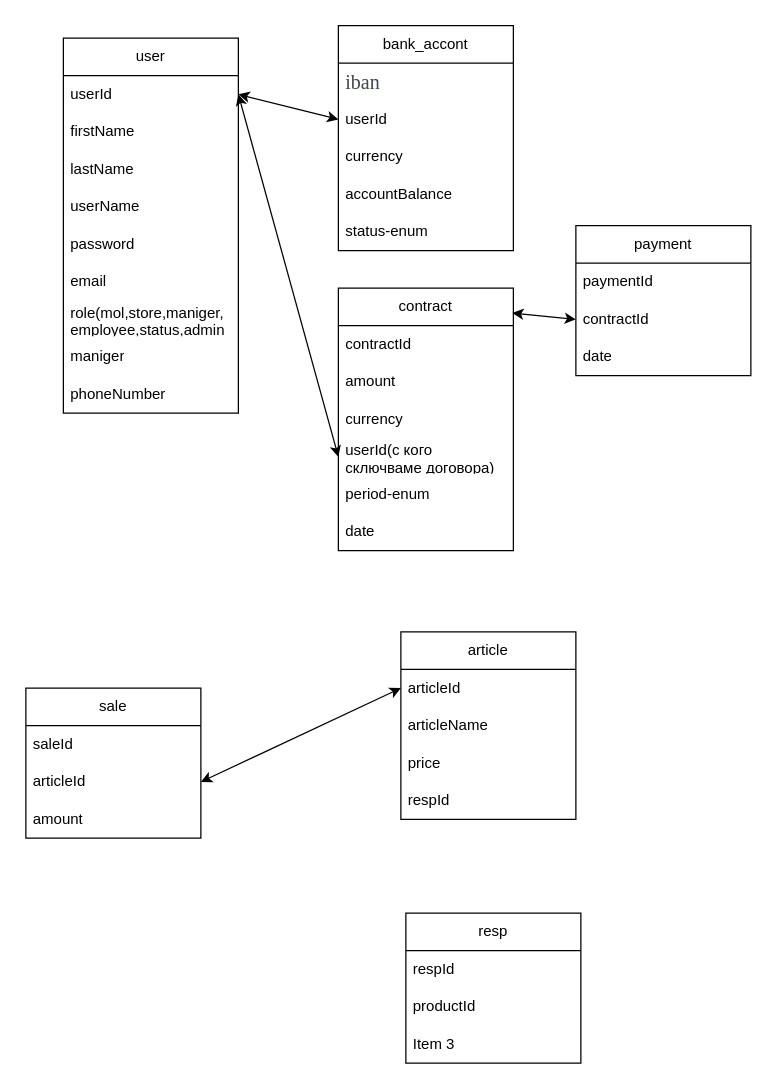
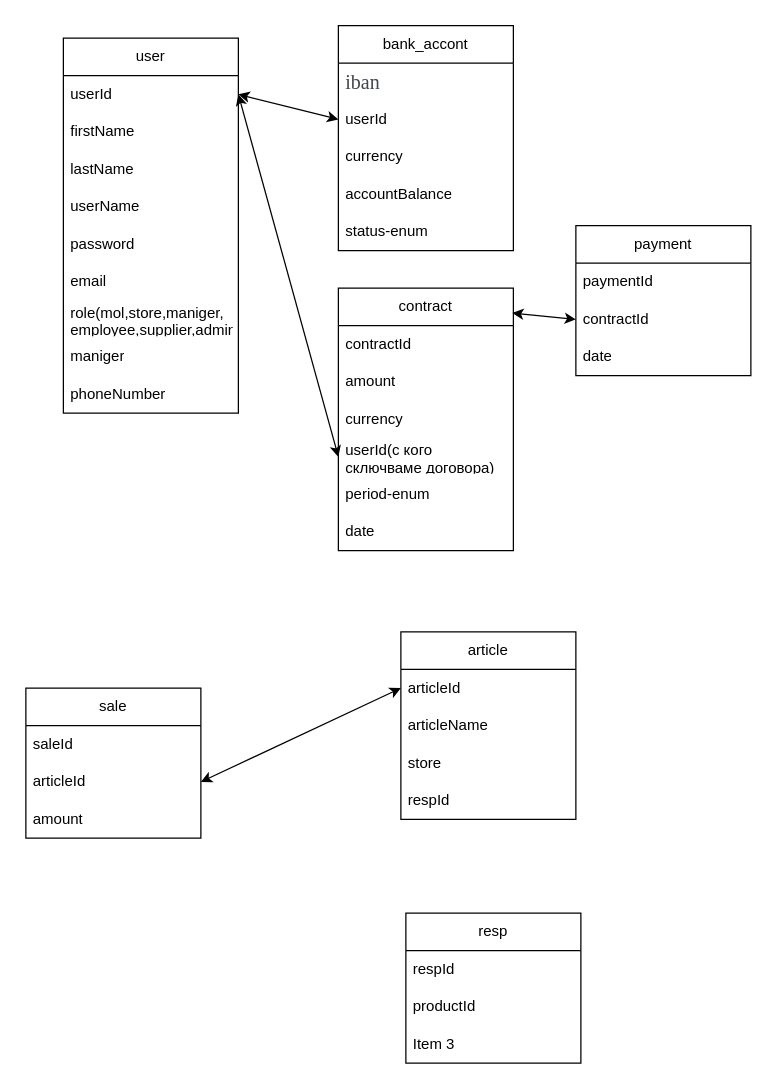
- <mxCell id="9" value="role(mol,store,maniger,&lt;div&gt;employee,status,admin&lt;/div&gt;" style="text;strokeColor=none;fillColor=none;align=left;verticalAlign=middle;spacingLeft=4;spacingRight=4;overflow=hidden;points=[[0,0.5],[1,0.5]];portConstraint=eastwest;rotatable=0;whiteSpace=wrap;html=1;" parent="2" vertex="1"><mxGeometry y="210" width="140" height="30" as="geometry" /></mxCell>
+ <mxCell id="9" value="role(mol,store,maniger,&lt;div&gt;employee,supplier,admin&lt;/div&gt;" style="text;strokeColor=none;fillColor=none;align=left;verticalAlign=middle;spacingLeft=4;spacingRight=4;overflow=hidden;points=[[0,0.5],[1,0.5]];portConstraint=eastwest;rotatable=0;whiteSpace=wrap;html=1;" parent="2" vertex="1"><mxGeometry y="210" width="140" height="30" as="geometry" /></mxCell>
- <mxCell id="39" value="price" style="text;strokeColor=none;fillColor=none;align=left;verticalAlign=middle;spacingLeft=4;spacingRight=4;overflow=hidden;points=[[0,0.5],[1,0.5]];portConstraint=eastwest;rotatable=0;whiteSpace=wrap;html=1;" parent="36" vertex="1"><mxGeometry y="90" width="140" height="30" as="geometry" /></mxCell>
+ <mxCell id="39" value="store" style="text;strokeColor=none;fillColor=none;align=left;verticalAlign=middle;spacingLeft=4;spacingRight=4;overflow=hidden;points=[[0,0.5],[1,0.5]];portConstraint=eastwest;rotatable=0;whiteSpace=wrap;html=1;" parent="36" vertex="1"><mxGeometry y="90" width="140" height="30" as="geometry" /></mxCell>
